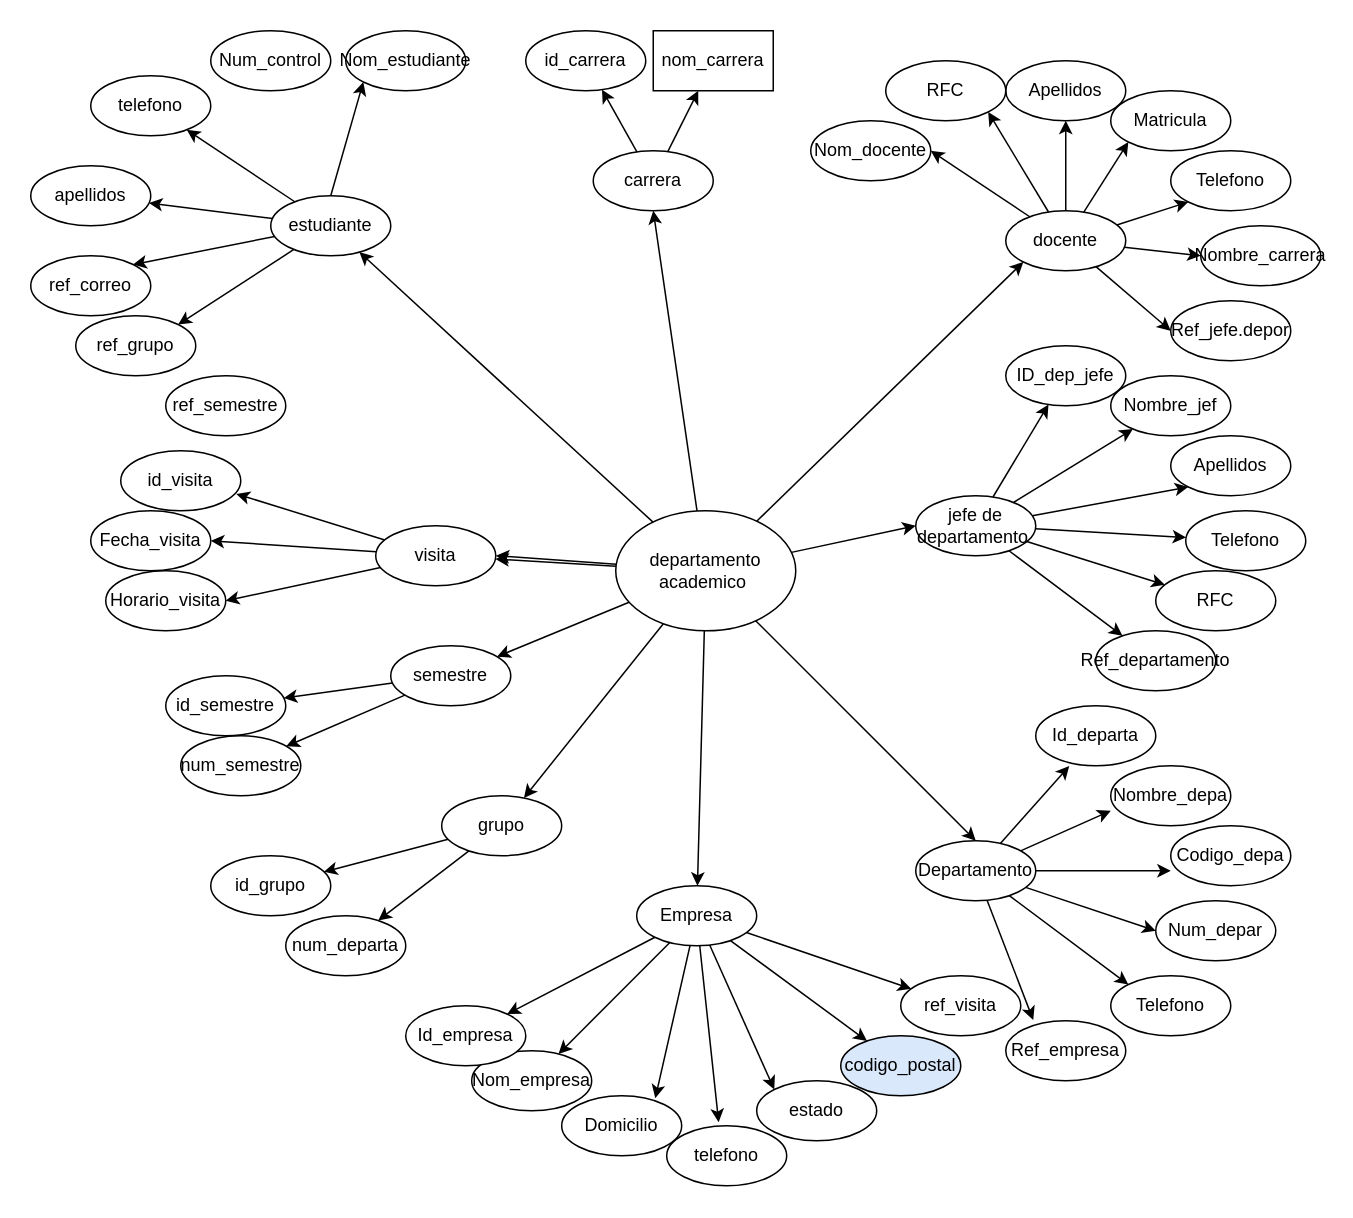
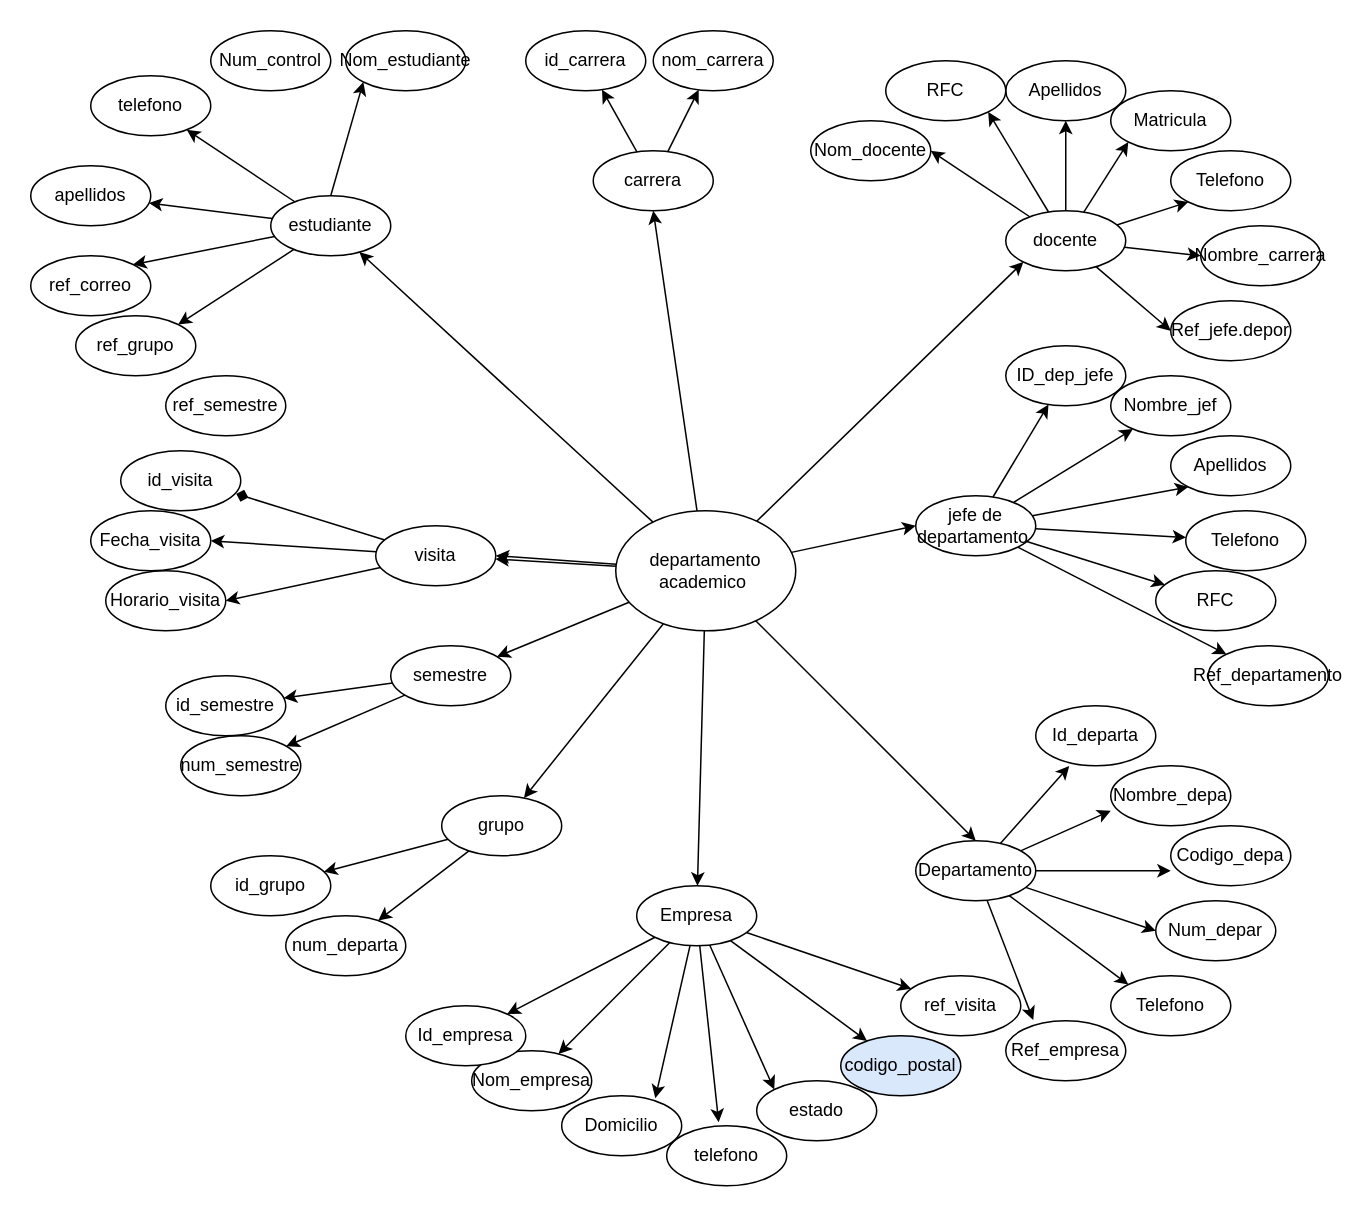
- <mxCell id="55" value="nom_carrera" style="whiteSpace=wrap;html=1;rounded=0;" parent="1" vertex="1"><mxGeometry x="435" y="20" width="80" height="40" as="geometry" /></mxCell>
+ <mxCell id="55" value="nom_carrera" style="ellipse;whiteSpace=wrap;html=1;" parent="1" vertex="1"><mxGeometry x="435" y="20" width="80" height="40" as="geometry" /></mxCell>
- <mxCell id="23" style="edgeStyle=none;html=1;entryX=0.963;entryY=0.719;entryDx=0;entryDy=0;entryPerimeter=0;" parent="1" source="26" target="89" edge="1"><mxGeometry relative="1" as="geometry" /></mxCell>
+ <mxCell id="23" style="edgeStyle=none;html=1;entryX=0.963;entryY=0.719;entryDx=0;entryDy=0;entryPerimeter=0;endArrow=diamond;" parent="1" source="26" target="89" edge="1"><mxGeometry relative="1" as="geometry" /></mxCell>
- <mxCell id="66" value="Ref_departamento" style="ellipse;whiteSpace=wrap;html=1;" parent="1" vertex="1"><mxGeometry x="730" y="420" width="80" height="40" as="geometry" /></mxCell>
+ <mxCell id="66" value="Ref_departamento" style="ellipse;whiteSpace=wrap;html=1;" parent="1" vertex="1"><mxGeometry x="805" y="430" width="80" height="40" as="geometry" /></mxCell>
